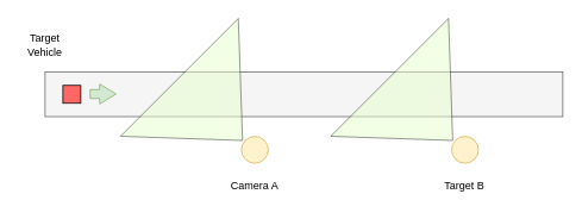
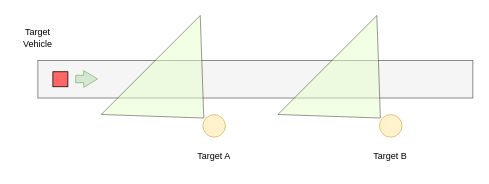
- <mxCell id="9" value="Camera A" style="text;html=1;strokeColor=none;fillColor=none;align=center;verticalAlign=middle;whiteSpace=wrap;rounded=0;" vertex="1" parent="6"><mxGeometry x="120.493" y="172.708" width="60" height="30" as="geometry" /></mxCell>
+ <mxCell id="9" value="Target A" style="text;html=1;strokeColor=none;fillColor=none;align=center;verticalAlign=middle;whiteSpace=wrap;rounded=0;" vertex="1" parent="6"><mxGeometry x="120.493" y="172.708" width="60" height="30" as="geometry" /></mxCell>
